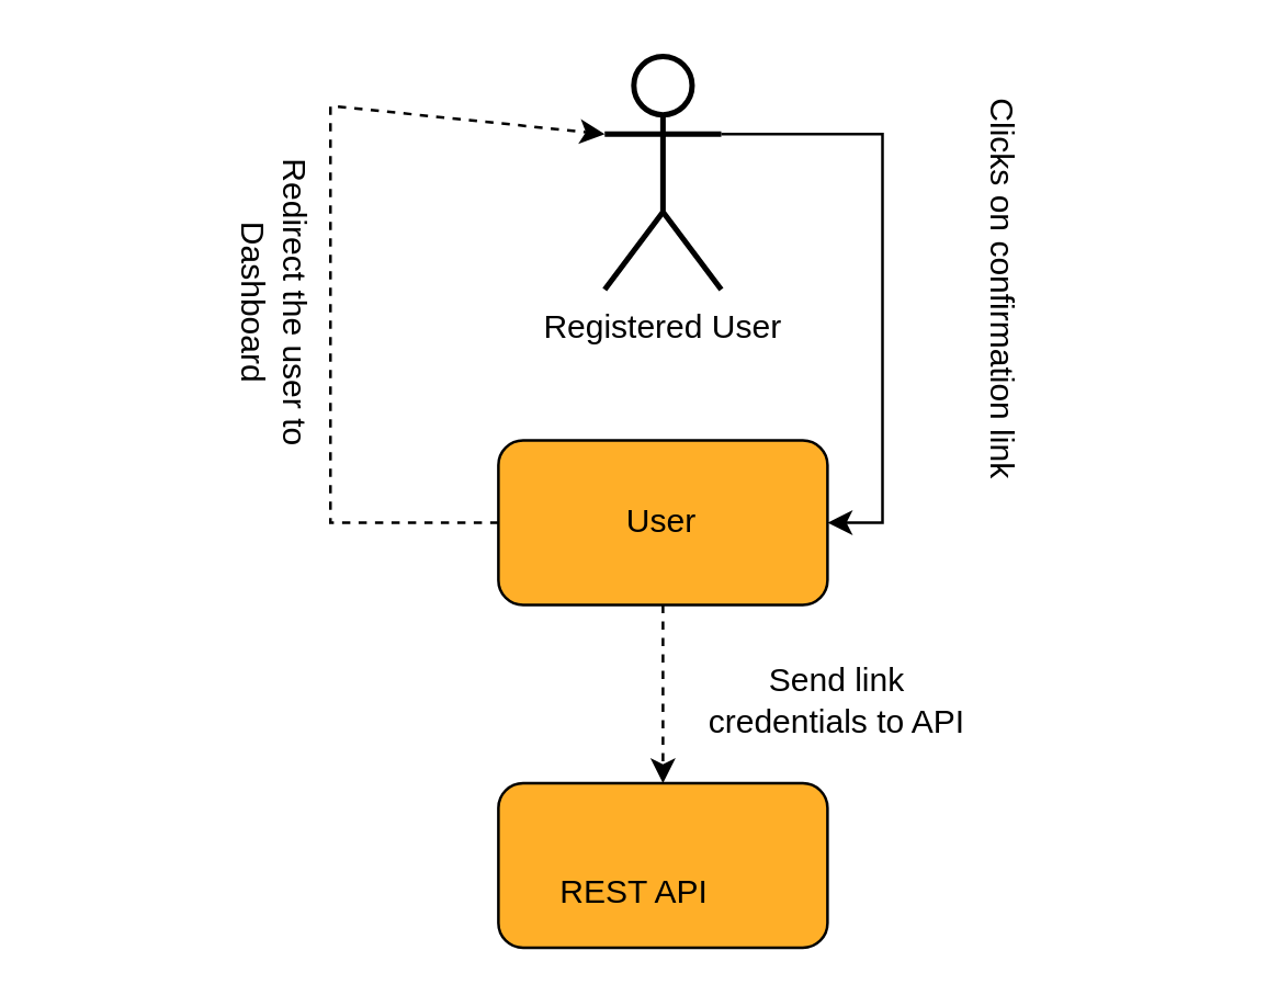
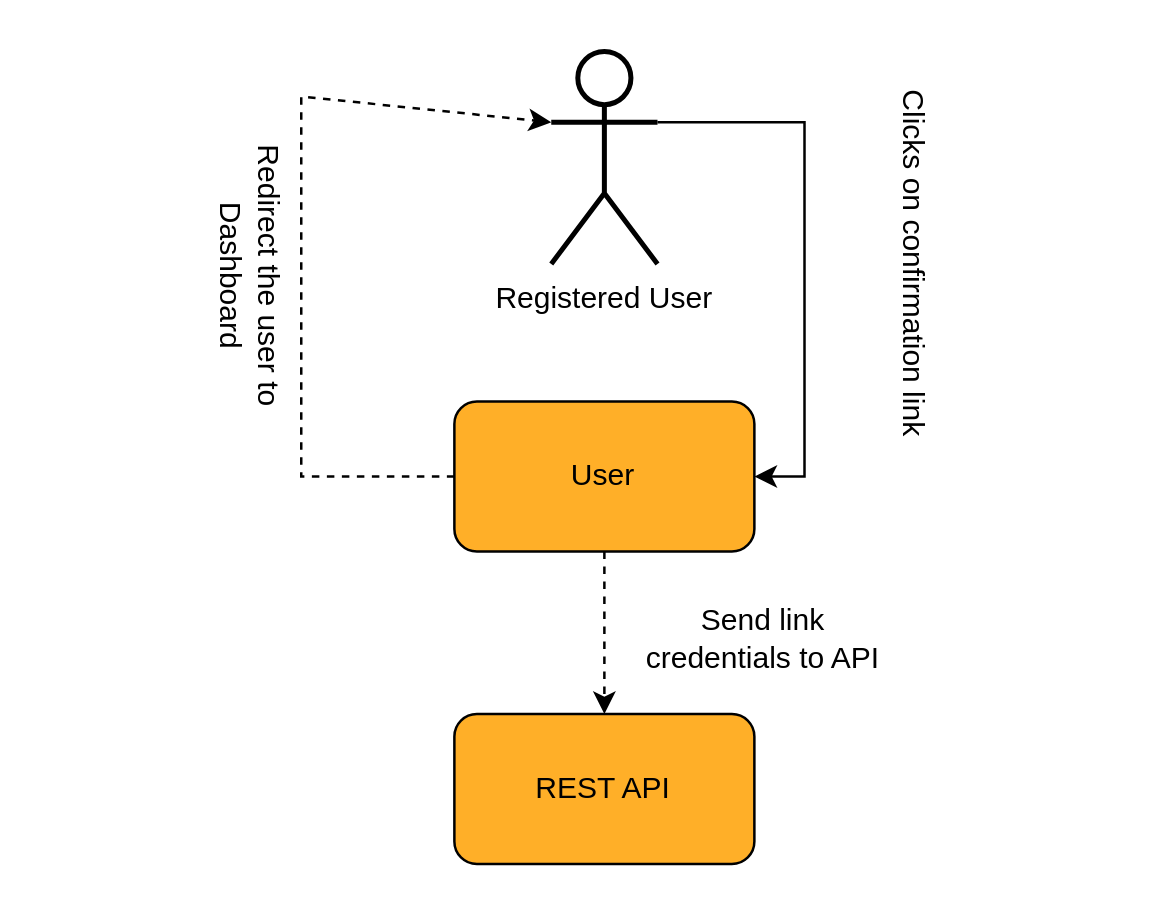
- <mxCell id="12" value="&lt;font style=&quot;font-size: 12px;&quot;&gt;REST API&lt;/font&gt;" style="text;html=1;strokeColor=none;fillColor=none;align=center;verticalAlign=middle;whiteSpace=wrap;rounded=0;fontSize=12;" vertex="1" parent="10"><mxGeometry x="20" y="25" width="60" height="30" as="geometry" /></mxCell>
+ <mxCell id="12" value="&lt;font style=&quot;font-size: 12px;&quot;&gt;REST API&lt;/font&gt;" style="text;html=1;strokeColor=none;fillColor=none;align=center;verticalAlign=middle;whiteSpace=wrap;rounded=0;fontSize=12;" vertex="1" parent="10"><mxGeometry x="30" y="15" width="60" height="30" as="geometry" /></mxCell>
